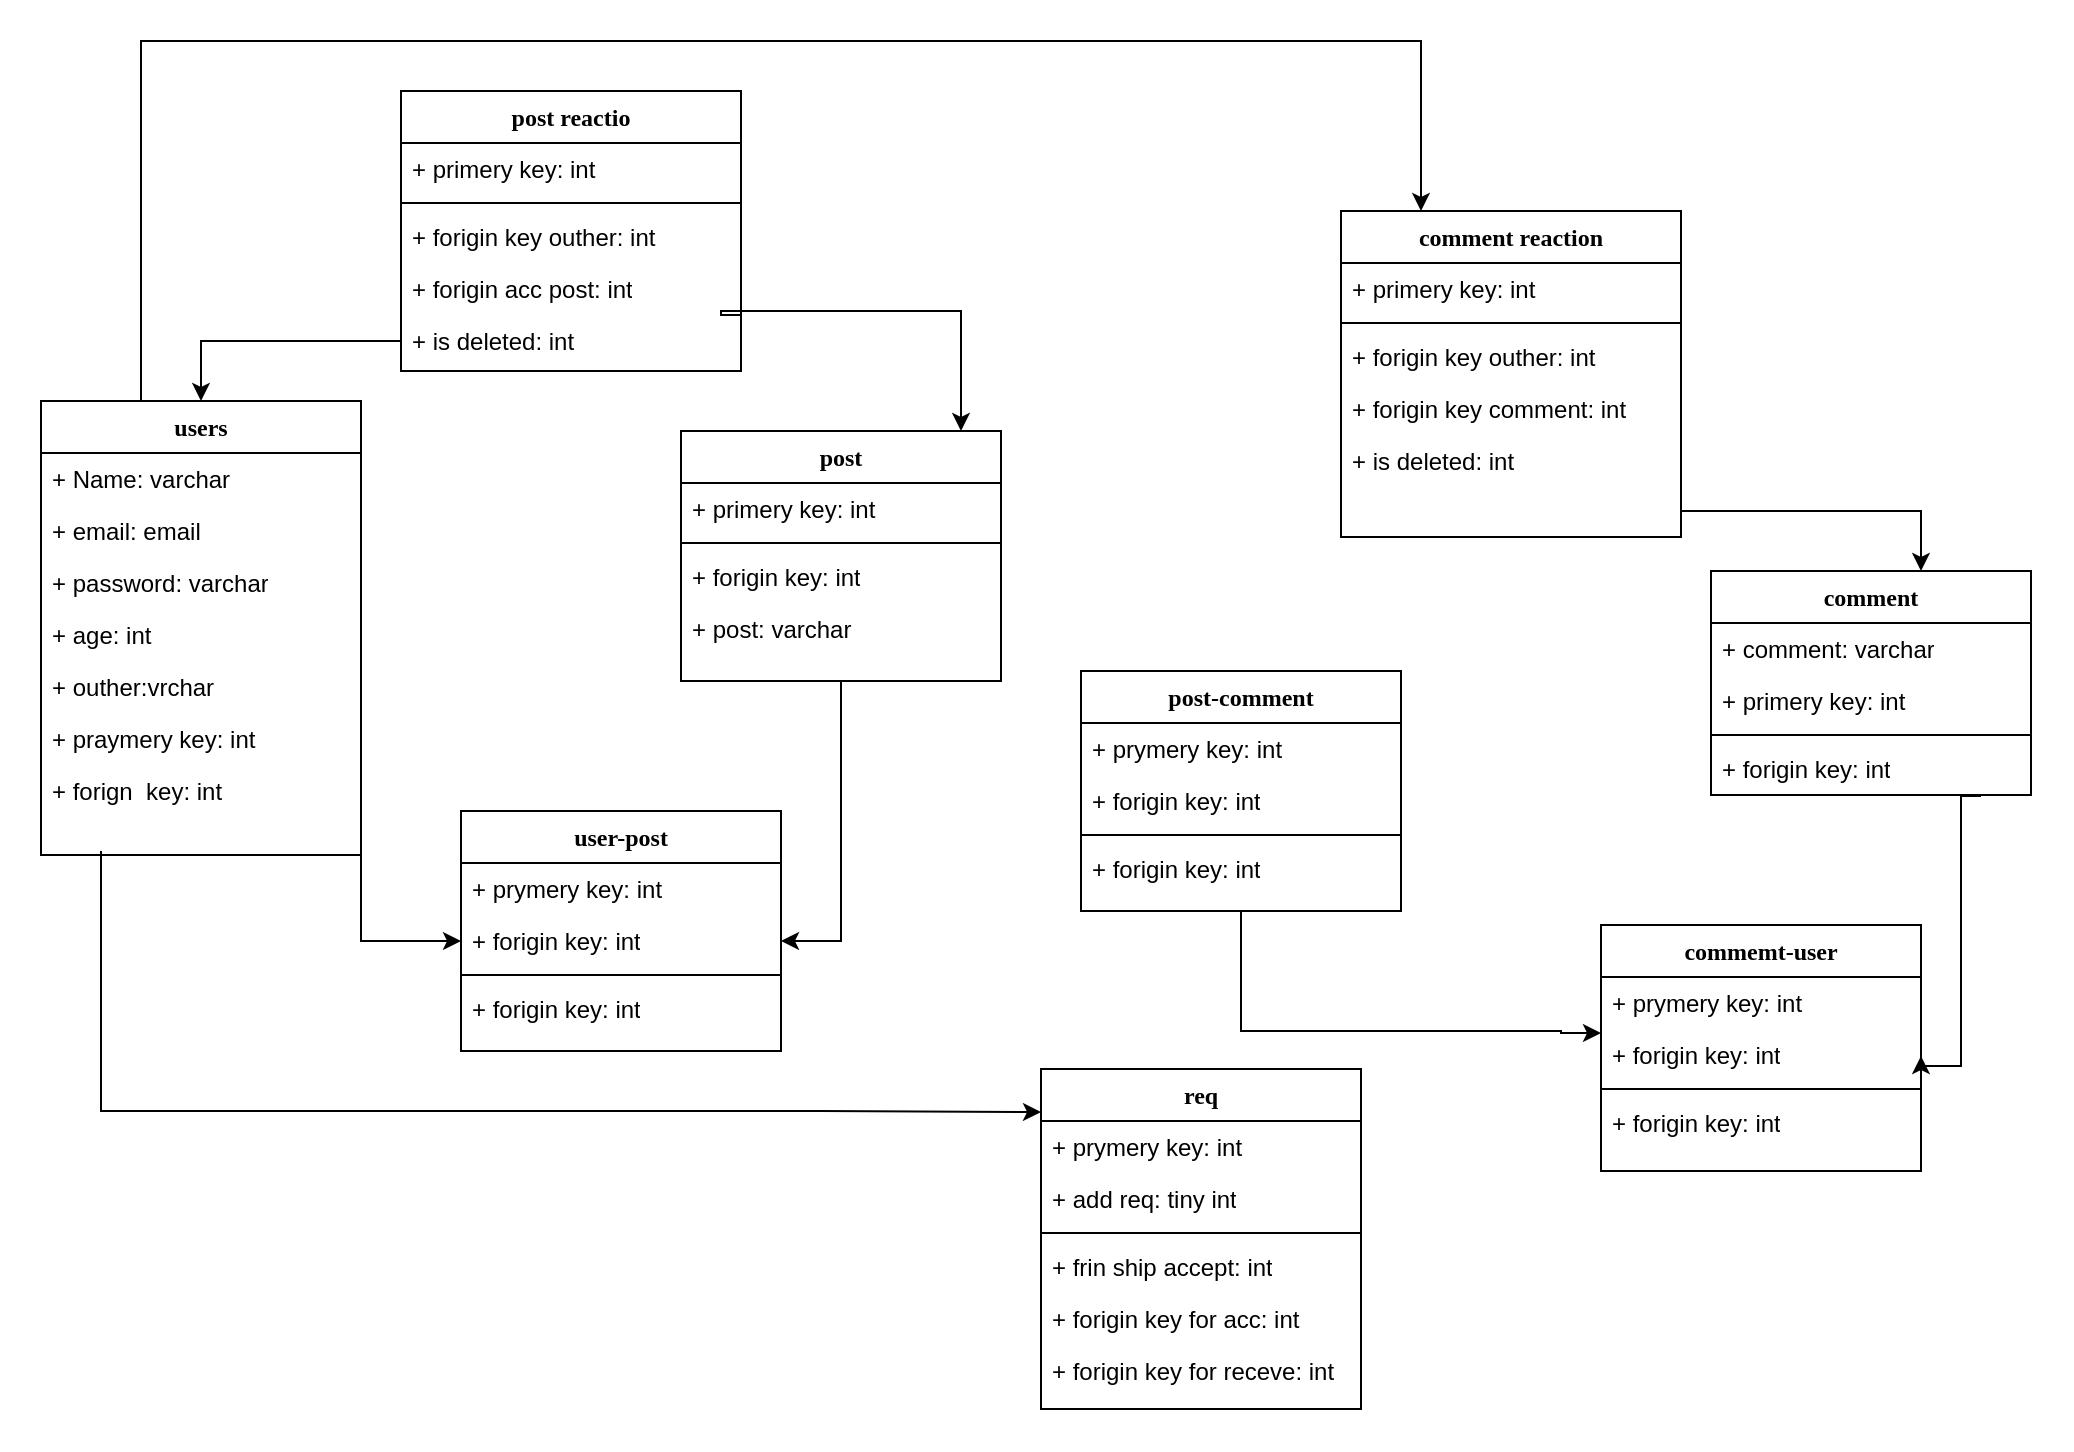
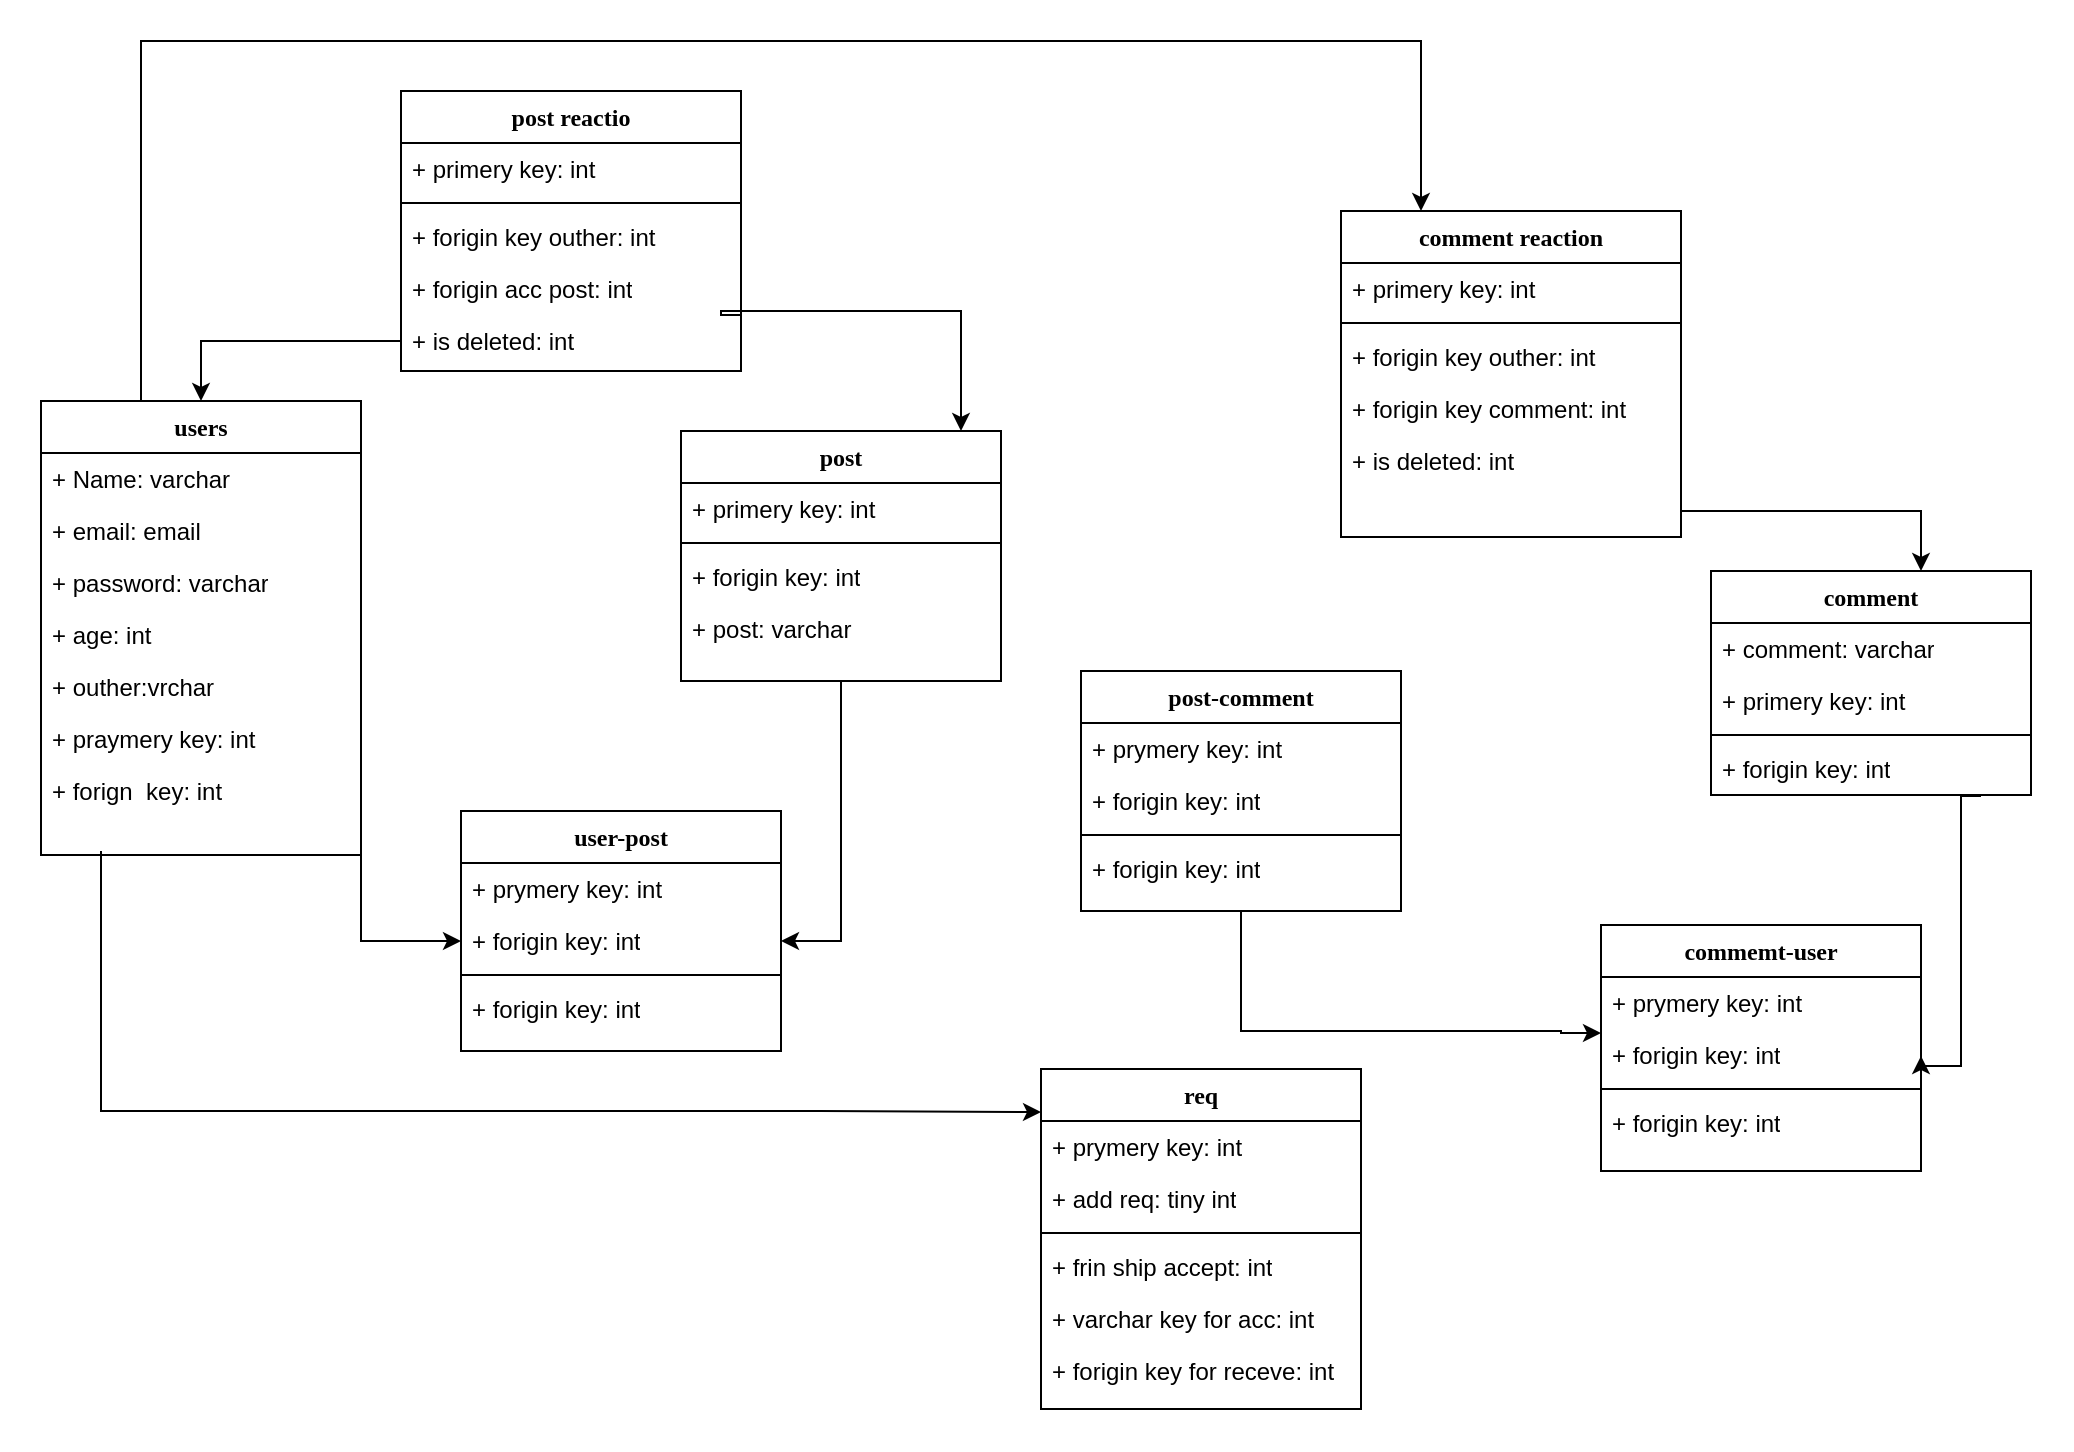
- <mxCell id="43" value="+ forigin key for acc: int" style="text;html=1;strokeColor=none;fillColor=none;align=left;verticalAlign=top;spacingLeft=4;spacingRight=4;whiteSpace=wrap;overflow=hidden;rotatable=0;points=[[0,0.5],[1,0.5]];portConstraint=eastwest;" vertex="1" parent="38"><mxGeometry y="112" width="160" height="26" as="geometry" /></mxCell>
+ <mxCell id="43" value="+ varchar key for acc: int" style="text;html=1;strokeColor=none;fillColor=none;align=left;verticalAlign=top;spacingLeft=4;spacingRight=4;whiteSpace=wrap;overflow=hidden;rotatable=0;points=[[0,0.5],[1,0.5]];portConstraint=eastwest;" vertex="1" parent="38"><mxGeometry y="112" width="160" height="26" as="geometry" /></mxCell>
